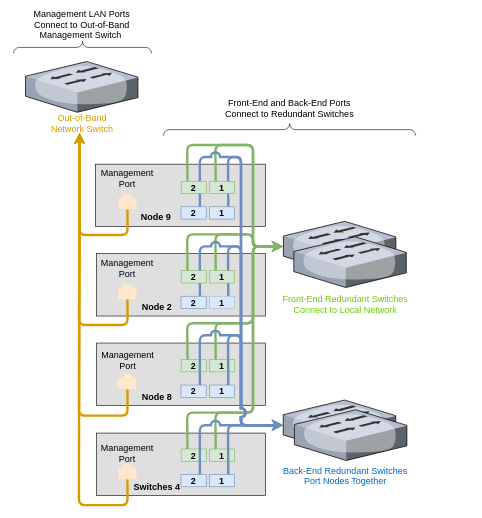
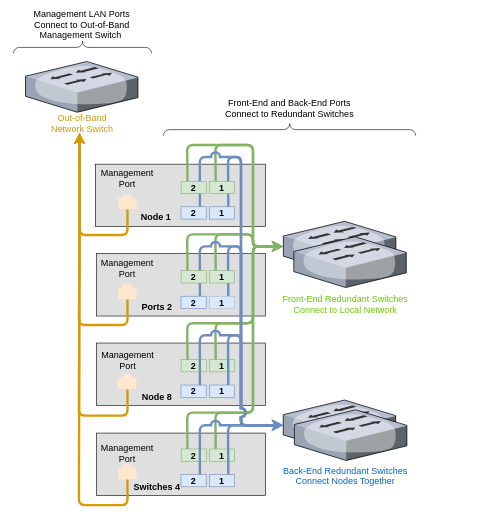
- <mxCell id="7" value="&lt;span style=&quot;&quot;&gt;Node 9&lt;/span&gt;" style="text;html=1;strokeColor=none;fillColor=none;align=center;verticalAlign=middle;whiteSpace=wrap;rounded=0;shadow=0;fontSize=15;fontStyle=1" parent="1" vertex="1"><mxGeometry x="158.29" y="350" width="202.71" height="20" as="geometry" /></mxCell>
+ <mxCell id="7" value="&lt;span style=&quot;&quot;&gt;Node 1&lt;/span&gt;" style="text;html=1;strokeColor=none;fillColor=none;align=center;verticalAlign=middle;whiteSpace=wrap;rounded=0;shadow=0;fontSize=15;fontStyle=1" parent="1" vertex="1"><mxGeometry x="158.29" y="350" width="202.71" height="20" as="geometry" /></mxCell>
- <mxCell id="25" value="&lt;span style=&quot;&quot;&gt;Node 2&lt;/span&gt;" style="text;html=1;strokeColor=none;fillColor=none;align=center;verticalAlign=middle;whiteSpace=wrap;rounded=0;shadow=0;fontSize=15;fontStyle=1" parent="1" vertex="1"><mxGeometry x="160.83" y="500" width="200.17" height="20" as="geometry" /></mxCell>
+ <mxCell id="25" value="&lt;span style=&quot;&quot;&gt;Ports 2&lt;/span&gt;" style="text;html=1;strokeColor=none;fillColor=none;align=center;verticalAlign=middle;whiteSpace=wrap;rounded=0;shadow=0;fontSize=15;fontStyle=1" parent="1" vertex="1"><mxGeometry x="160.83" y="500" width="200.17" height="20" as="geometry" /></mxCell>
- <mxCell id="46" value="&lt;span&gt;Back-End Redundant Switches&lt;br&gt;Port Nodes Together&lt;br&gt;&lt;/span&gt;" style="text;html=1;strokeColor=none;fillColor=none;align=center;verticalAlign=middle;whiteSpace=wrap;rounded=0;shadow=0;fontSize=15;fontStyle=0;fontColor=#0066CC;" parent="41" vertex="1"><mxGeometry x="168.996" y="524" width="210" height="53.5" as="geometry" /></mxCell>
+ <mxCell id="46" value="&lt;span&gt;Back-End Redundant Switches&lt;br&gt;Connect Nodes Together&lt;br&gt;&lt;/span&gt;" style="text;html=1;strokeColor=none;fillColor=none;align=center;verticalAlign=middle;whiteSpace=wrap;rounded=0;shadow=0;fontSize=15;fontStyle=0;fontColor=#0066CC;" parent="41" vertex="1"><mxGeometry x="168.996" y="524" width="210" height="53.5" as="geometry" /></mxCell>
